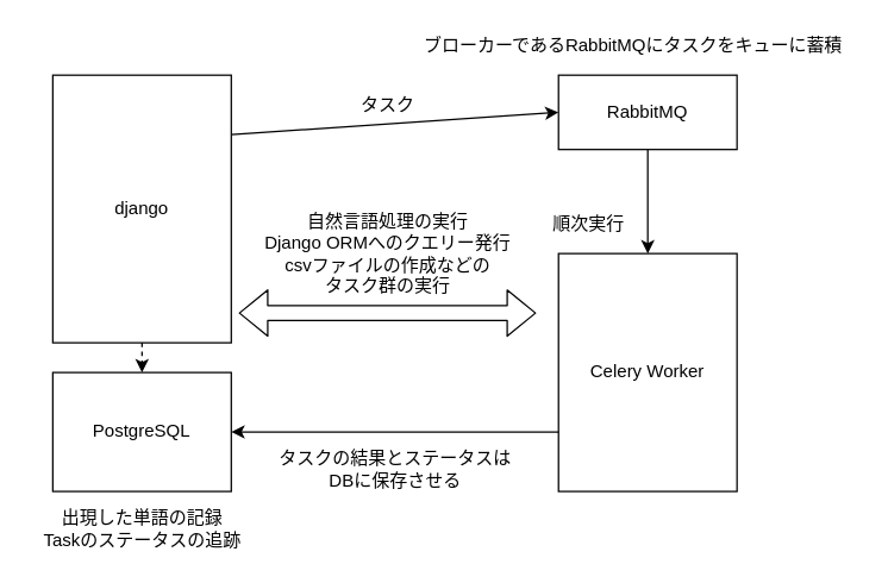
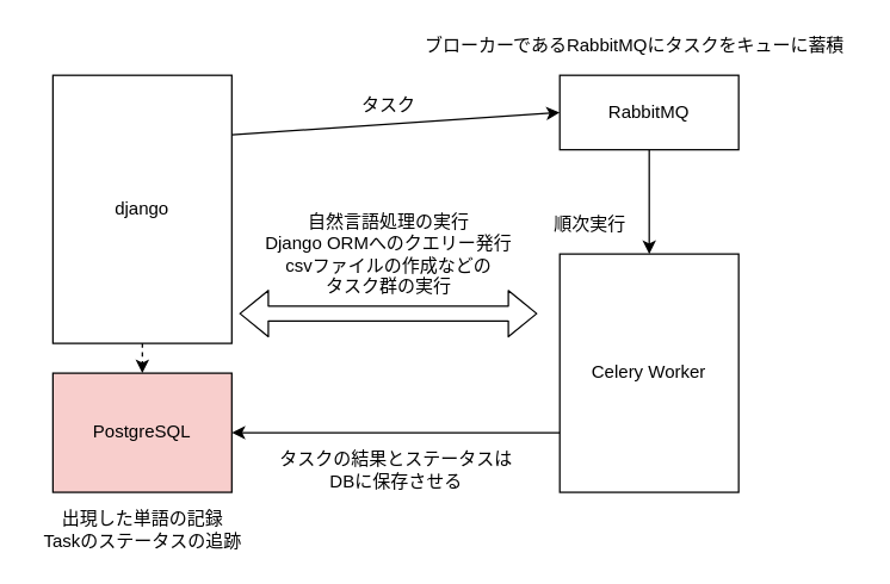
- <mxCell id="10" value="PostgreSQL" style="whiteSpace=wrap;html=1;" vertex="1" parent="1"><mxGeometry x="35" y="250" width="120" height="80" as="geometry" /></mxCell>
+ <mxCell id="10" value="PostgreSQL" style="whiteSpace=wrap;html=1;fillColor=#f8cecc;" vertex="1" parent="1"><mxGeometry x="35" y="250" width="120" height="80" as="geometry" /></mxCell>
